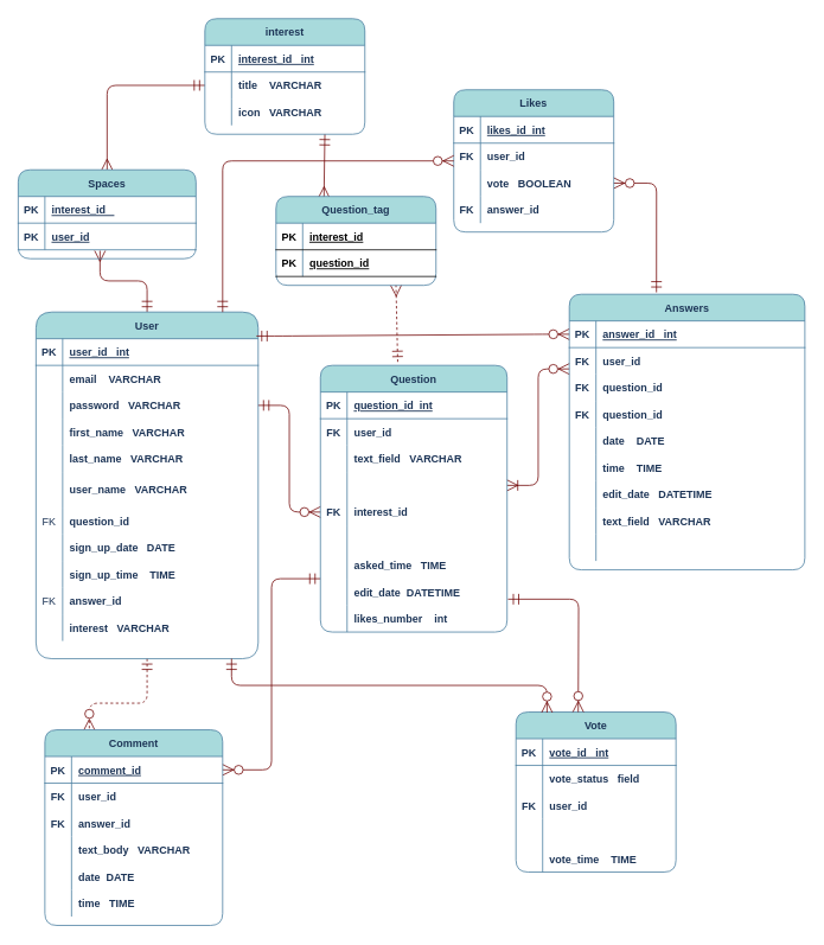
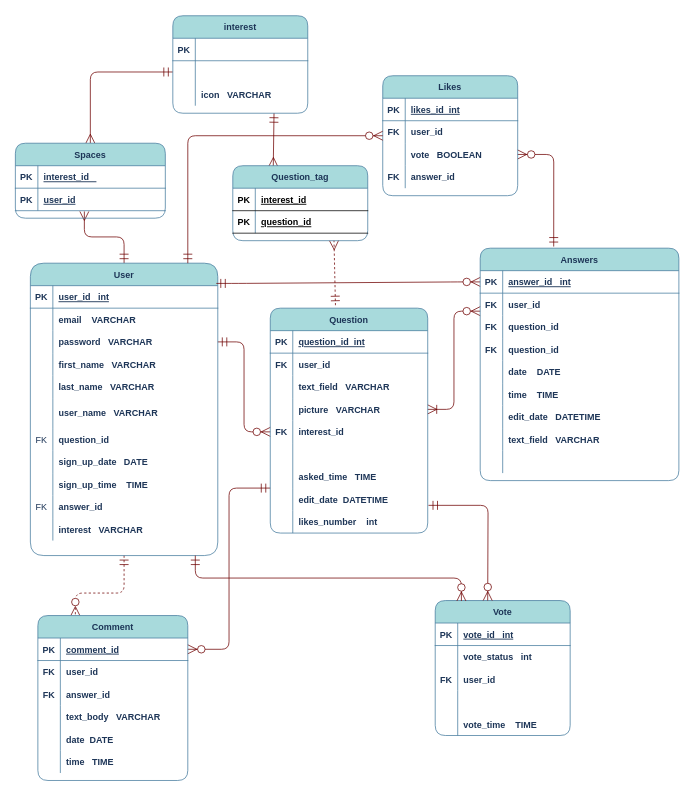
- <mxCell id="123" value="interest_id   int" style="shape=partialRectangle;connectable=0;fillColor=none;top=0;left=0;bottom=0;right=0;align=left;spacingLeft=6;fontStyle=5;overflow=hidden;strokeColor=#457B9D;fontColor=#1D3557;" parent="121" vertex="1"><mxGeometry x="30" width="150" height="30" as="geometry" /></mxCell>
- <mxCell id="126" value="title    VARCHAR" style="shape=partialRectangle;connectable=0;fillColor=none;top=0;left=0;bottom=0;right=0;align=left;spacingLeft=6;overflow=hidden;strokeColor=#457B9D;fontColor=#1D3557;fontStyle=1" parent="124" vertex="1"><mxGeometry x="30" width="150" height="30" as="geometry" /></mxCell>
+ <mxCell id="84" value="picture   VARCHAR" style="shape=partialRectangle;overflow=hidden;connectable=0;fillColor=none;top=0;left=0;bottom=0;right=0;align=left;spacingLeft=6;fontStyle=1;strokeColor=#457B9D;fontColor=#1D3557;" parent="82" vertex="1"><mxGeometry x="30" width="180" height="30" as="geometry" /></mxCell>
- <mxCell id="164" value="vote_status   field" style="shape=partialRectangle;overflow=hidden;connectable=0;fillColor=none;top=0;left=0;bottom=0;right=0;align=left;spacingLeft=6;fontStyle=1;strokeColor=#457B9D;fontColor=#1D3557;" parent="162" vertex="1"><mxGeometry x="30" width="150" height="30" as="geometry" /></mxCell>
+ <mxCell id="164" value="vote_status   int" style="shape=partialRectangle;overflow=hidden;connectable=0;fillColor=none;top=0;left=0;bottom=0;right=0;align=left;spacingLeft=6;fontStyle=1;strokeColor=#457B9D;fontColor=#1D3557;" parent="162" vertex="1"><mxGeometry x="30" width="150" height="30" as="geometry" /></mxCell>
